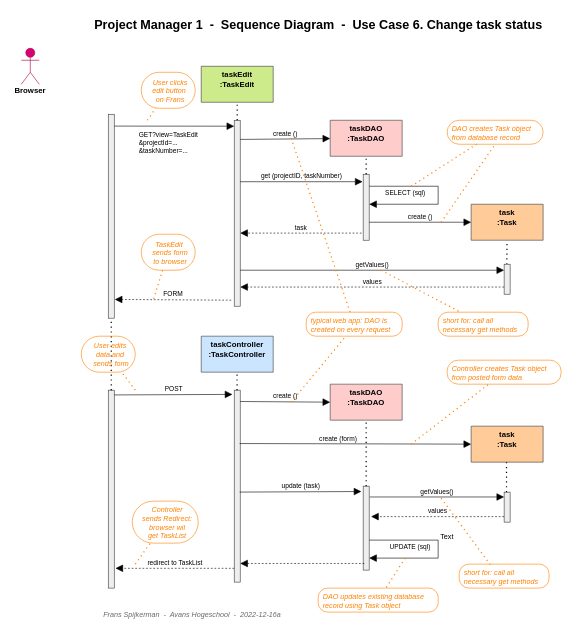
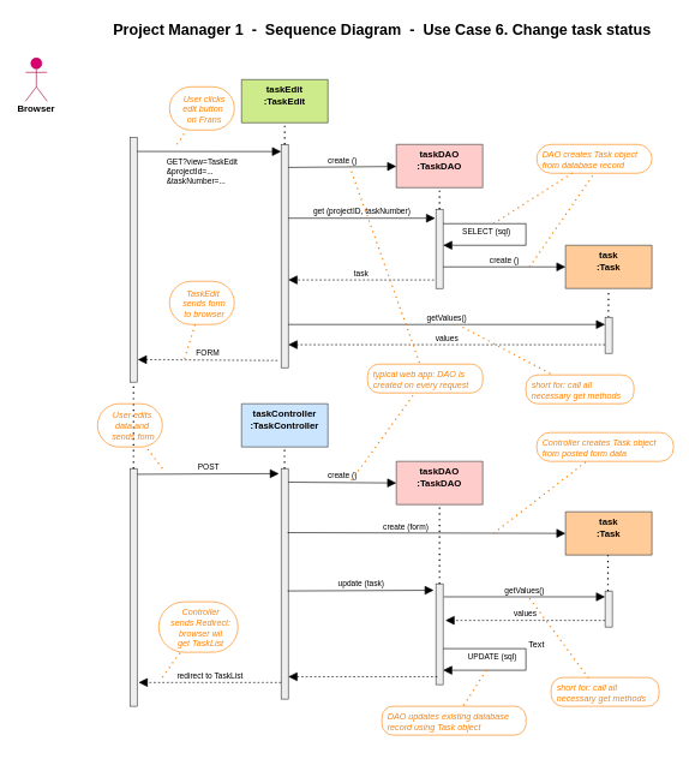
- <mxCell id="49" value="typical web app: DAO is&lt;br&gt;created on every request" style="text;html=1;align=left;verticalAlign=middle;resizable=0;points=[];autosize=1;strokeColor=#FF8000;fillColor=none;fontStyle=2;fontColor=#FF8000;spacingTop=1;spacingLeft=6;spacingRight=3;rounded=1;arcSize=40;" parent="1" vertex="1"><mxGeometry x="510" y="520" width="160" height="40" as="geometry" /></mxCell>
+ <mxCell id="49" value="typical web app: DAO is&lt;br&gt;created on every request" style="text;html=1;align=left;verticalAlign=middle;resizable=0;points=[];autosize=1;strokeColor=#FF8000;fillColor=none;fontStyle=2;fontColor=#FF8000;spacingTop=1;spacingLeft=6;spacingRight=3;rounded=1;arcSize=40;" parent="1" vertex="1"><mxGeometry x="510" y="505" width="160" height="40" as="geometry" /></mxCell>
- <mxCell id="43" value="Frans Spijkerman&amp;nbsp; -&amp;nbsp; Avans Hogeschool&amp;nbsp; -&amp;nbsp; 2022-12-16a" style="text;html=1;align=left;verticalAlign=middle;resizable=0;points=[];autosize=1;fontSize=12;fontStyle=2;labelBackgroundColor=none;fontColor=#696969;" parent="1" vertex="1"><mxGeometry x="170" y="1010" width="320" height="30" as="geometry" /></mxCell>
